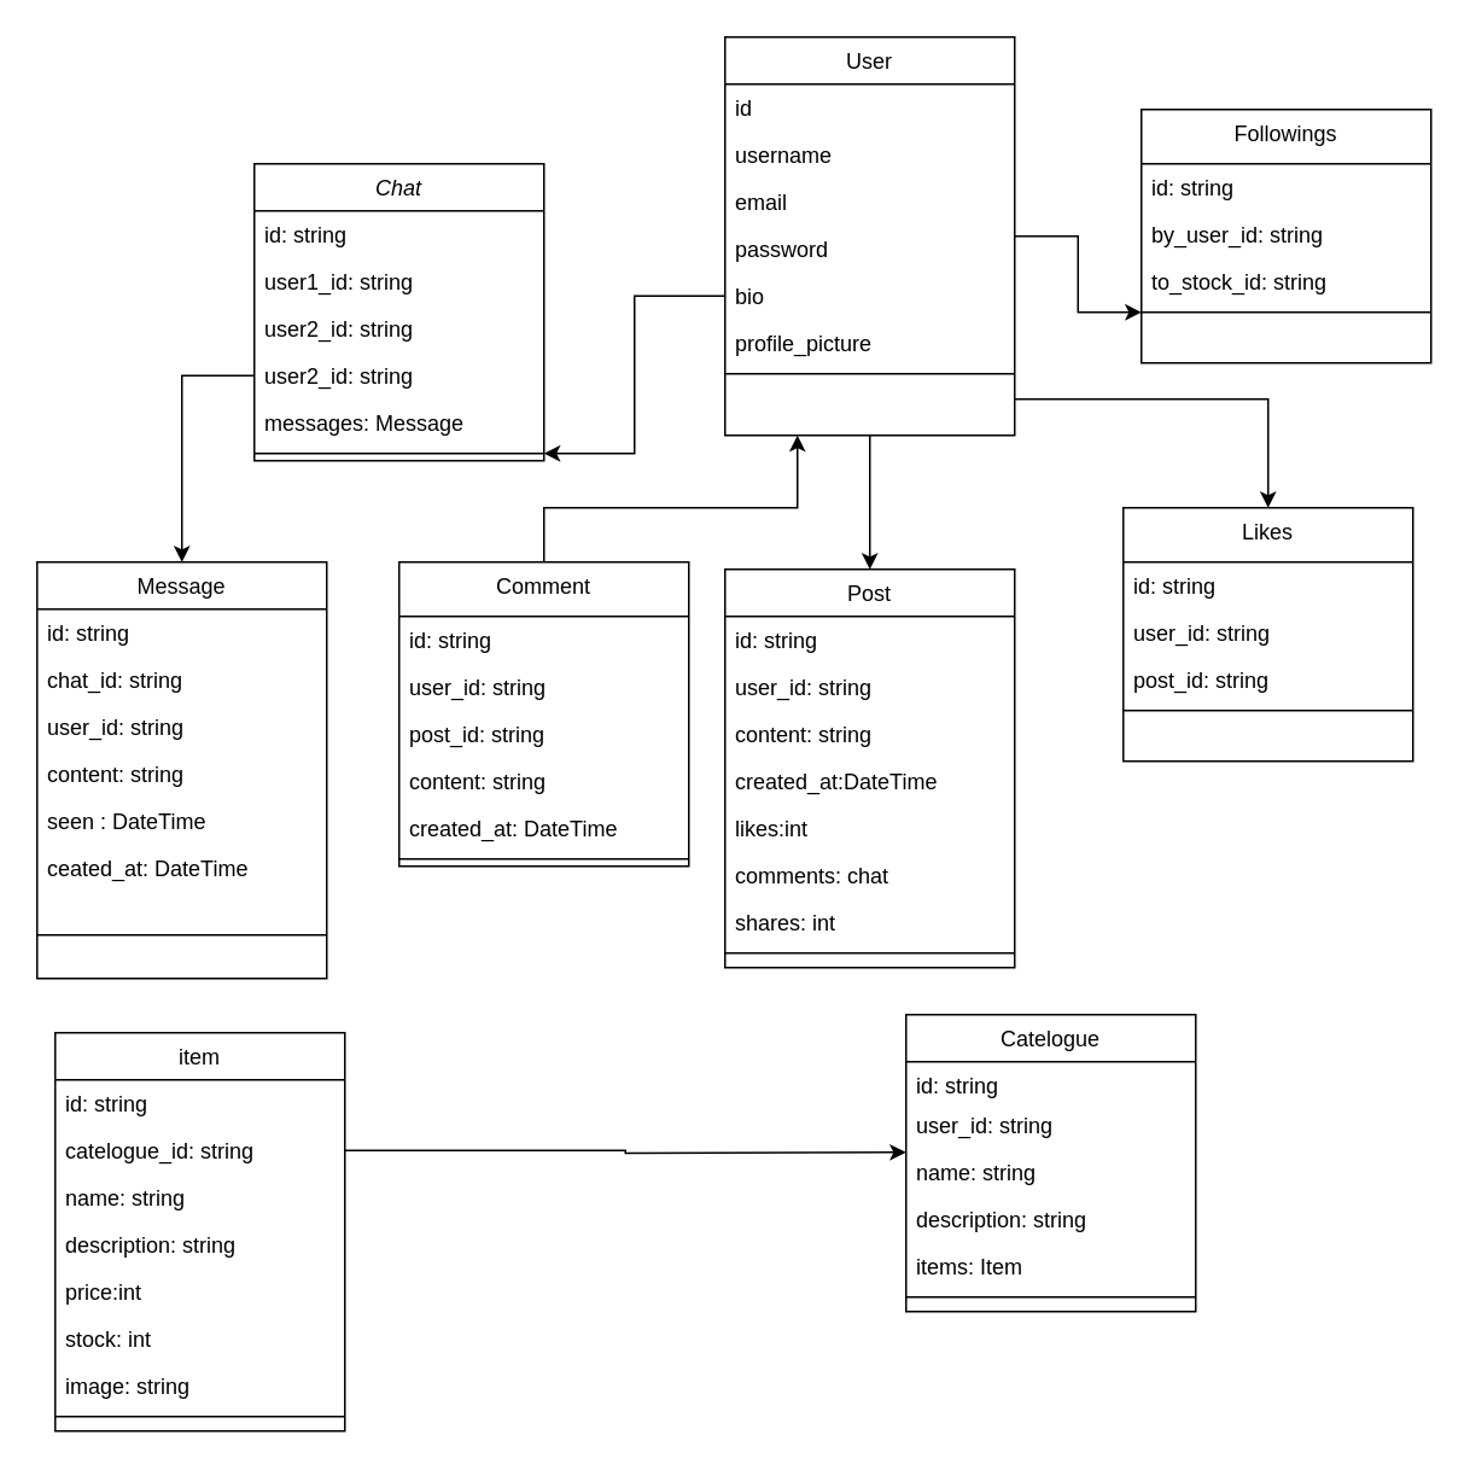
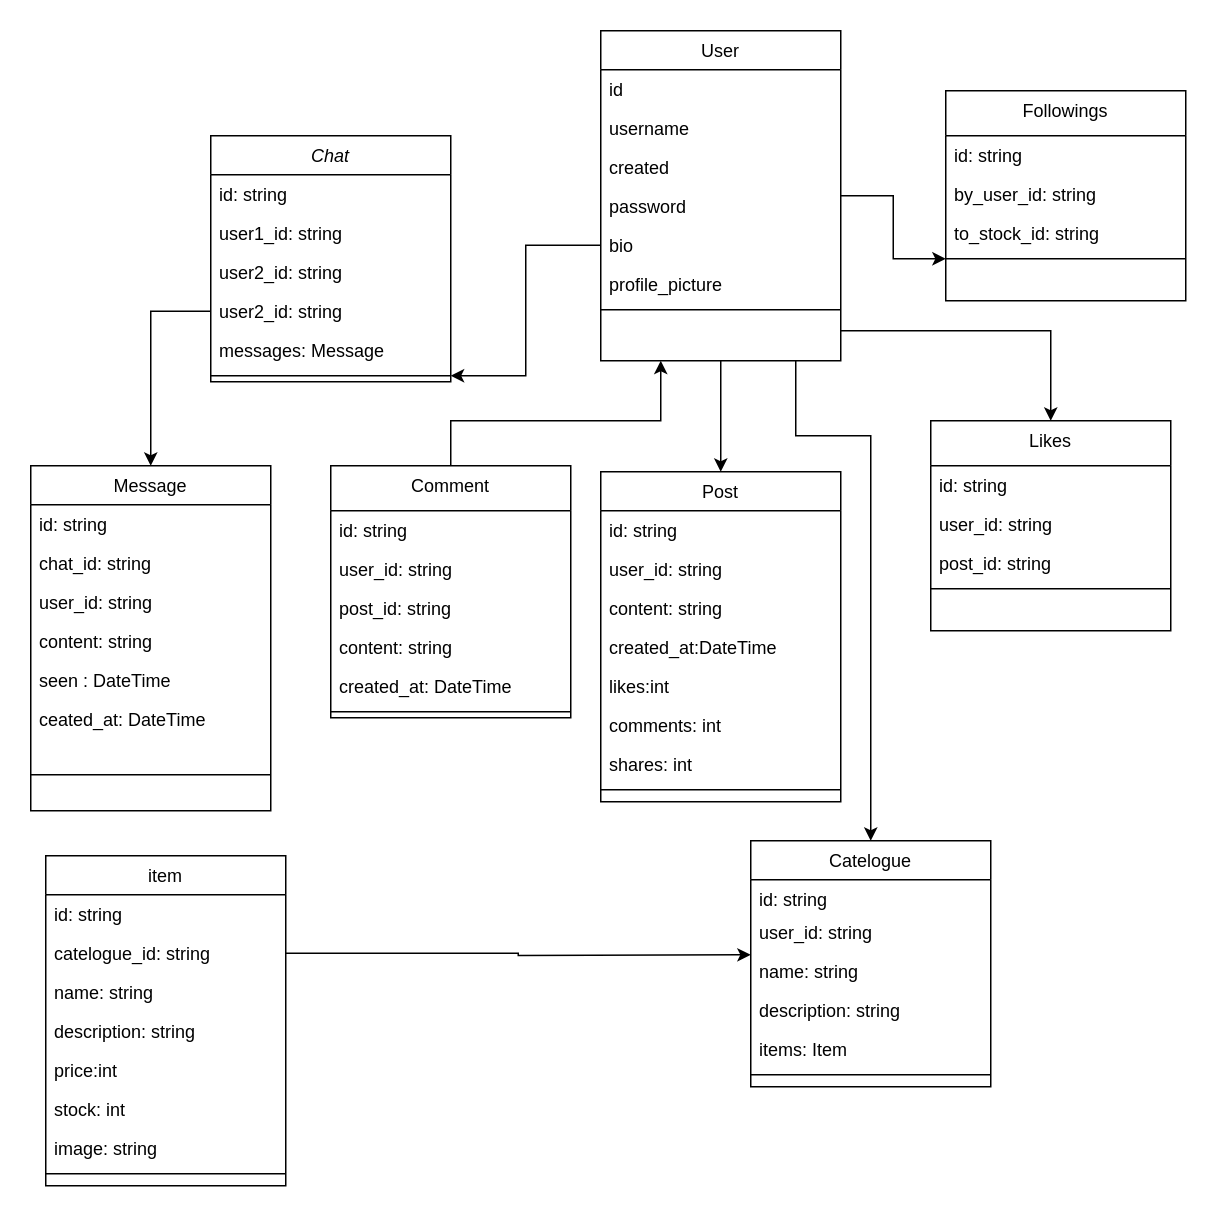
- <mxCell id="21" value="email" style="text;align=left;verticalAlign=top;spacingLeft=4;spacingRight=4;overflow=hidden;rotatable=0;points=[[0,0.5],[1,0.5]];portConstraint=eastwest;rounded=0;shadow=0;html=0;" parent="18" vertex="1"><mxGeometry y="78" width="160" height="26" as="geometry" /></mxCell>
+ <mxCell id="21" value="created" style="text;align=left;verticalAlign=top;spacingLeft=4;spacingRight=4;overflow=hidden;rotatable=0;points=[[0,0.5],[1,0.5]];portConstraint=eastwest;rounded=0;shadow=0;html=0;" parent="18" vertex="1"><mxGeometry y="78" width="160" height="26" as="geometry" /></mxCell>
+ <mxCell id="17" style="edgeStyle=orthogonalEdgeStyle;rounded=0;orthogonalLoop=1;jettySize=auto;html=1;entryX=0.5;entryY=0;entryDx=0;entryDy=0;" parent="2" source="18" target="10" edge="1"><mxGeometry relative="1" as="geometry"><Array as="points"><mxPoint x="510" y="270" /><mxPoint x="560" y="270" /></Array></mxGeometry></mxCell>
- <mxCell id="32" value="comments: chat" style="text;align=left;verticalAlign=top;spacingLeft=4;spacingRight=4;overflow=hidden;rotatable=0;points=[[0,0.5],[1,0.5]];portConstraint=eastwest;" parent="26" vertex="1"><mxGeometry y="156" width="160" height="26" as="geometry" /></mxCell>
+ <mxCell id="32" value="comments: int" style="text;align=left;verticalAlign=top;spacingLeft=4;spacingRight=4;overflow=hidden;rotatable=0;points=[[0,0.5],[1,0.5]];portConstraint=eastwest;" parent="26" vertex="1"><mxGeometry y="156" width="160" height="26" as="geometry" /></mxCell>
